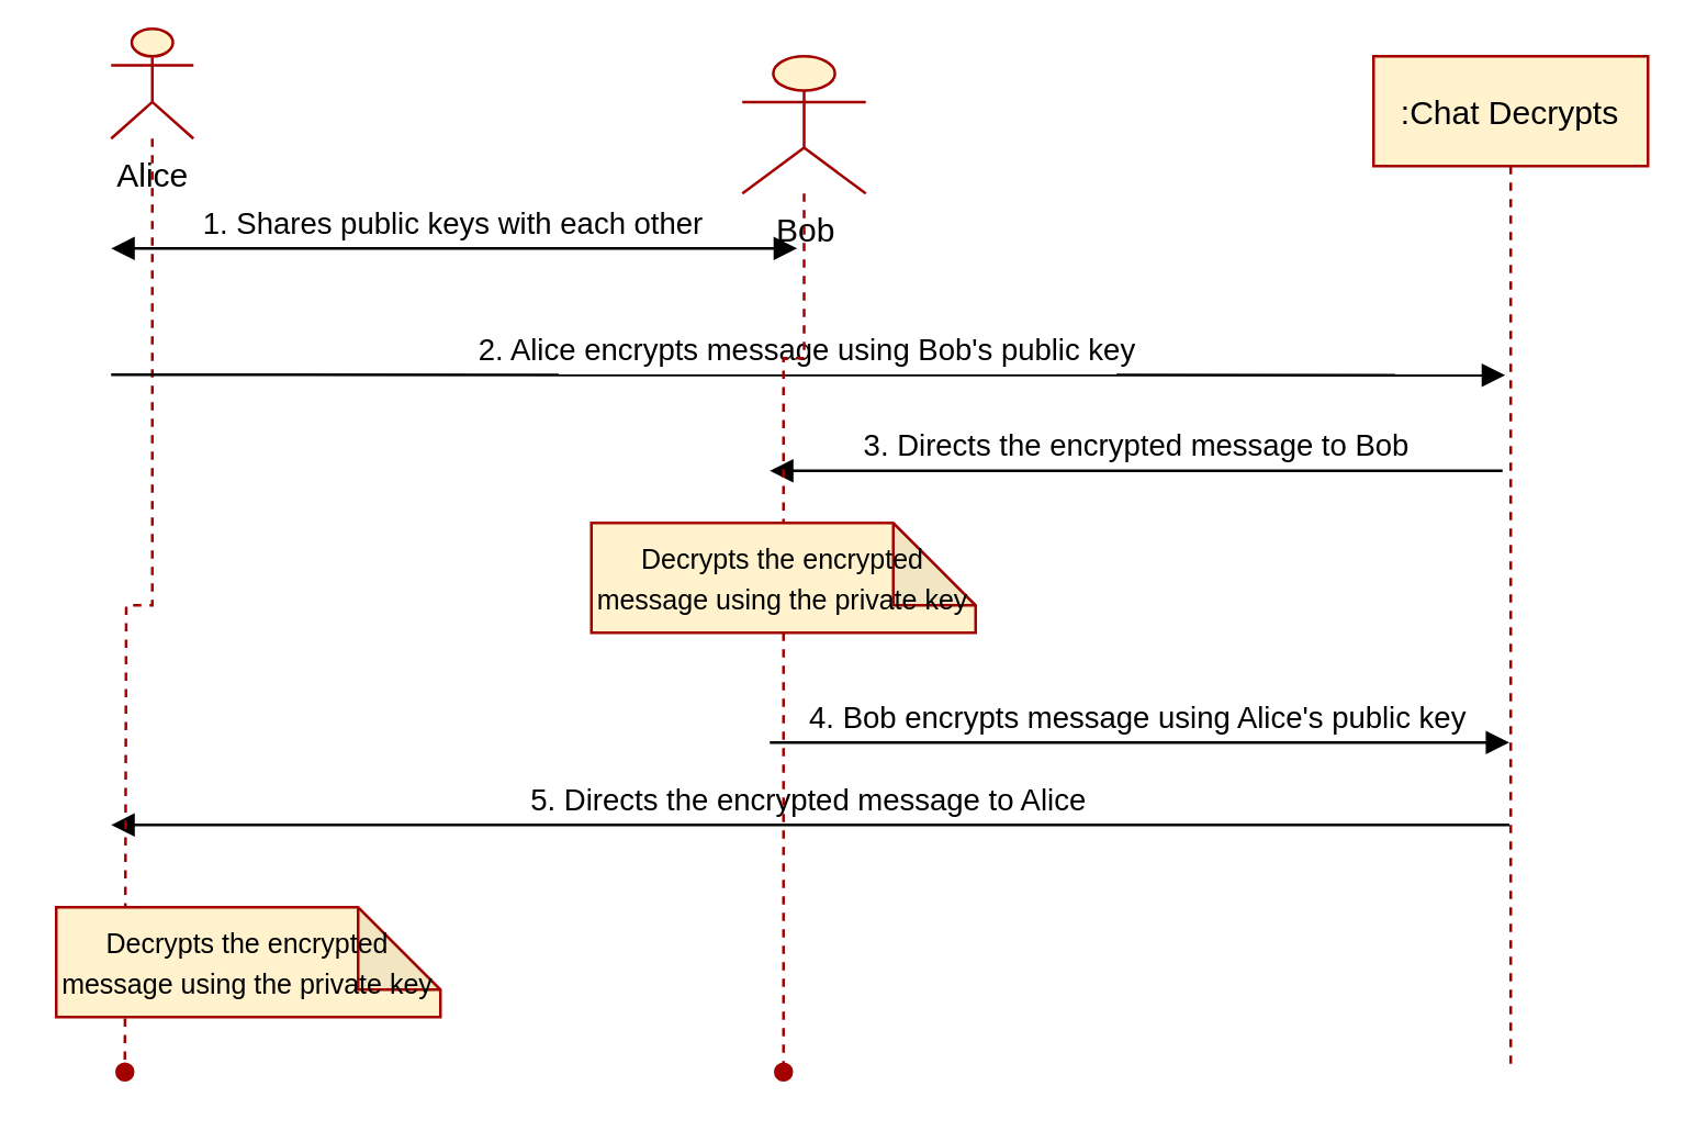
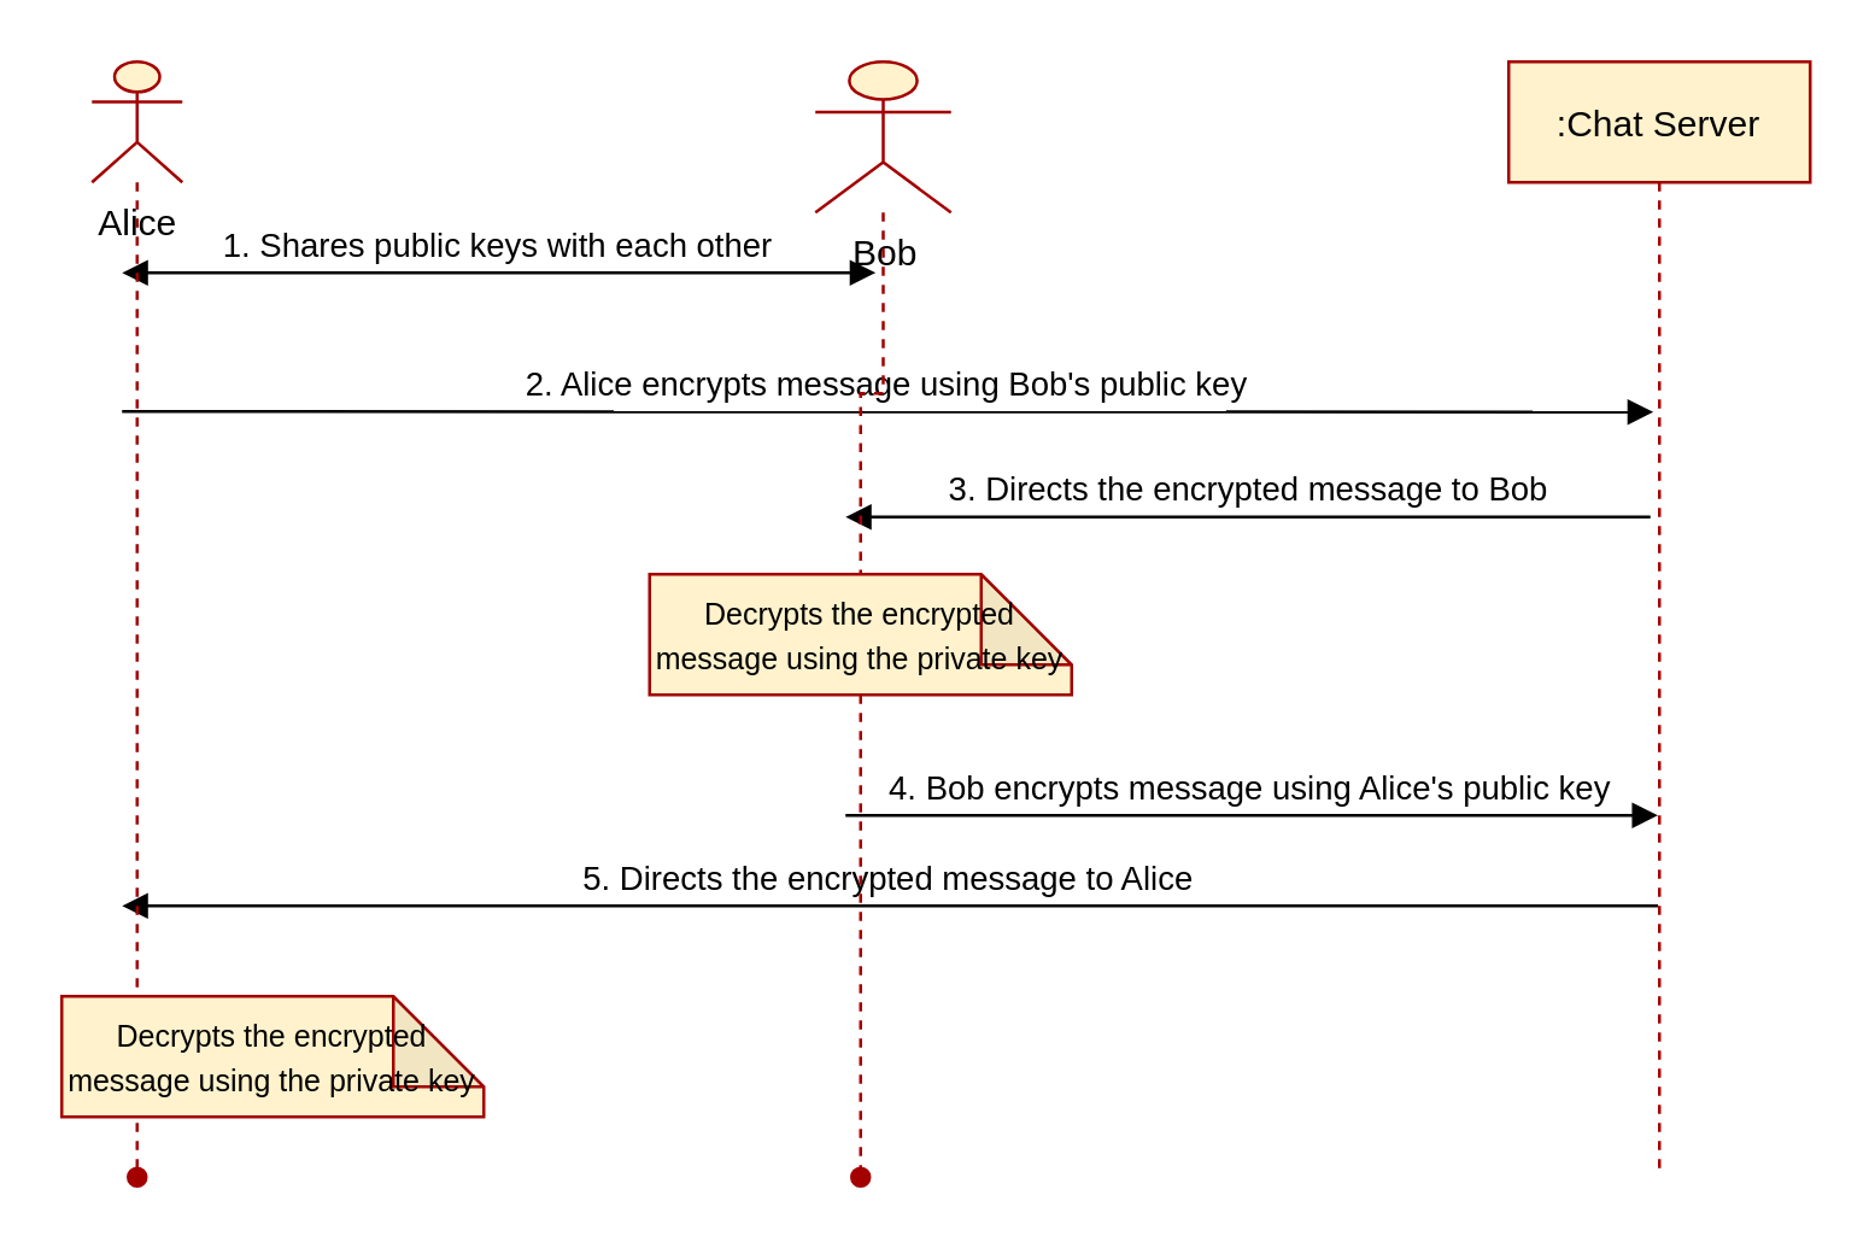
- <mxCell id="9" value="Alice" style="shape=umlActor;verticalLabelPosition=bottom;verticalAlign=top;html=1;outlineConnect=0;fillColor=#fff2cc;strokeColor=#A30000;" vertex="1" parent="1"><mxGeometry x="40" y="10" width="30" height="40" as="geometry" /></mxCell>
+ <mxCell id="9" value="Alice" style="shape=umlActor;verticalLabelPosition=bottom;verticalAlign=top;html=1;outlineConnect=0;fillColor=#fff2cc;strokeColor=#A30000;" vertex="1" parent="1"><mxGeometry x="30" y="20" width="30" height="40" as="geometry" /></mxCell>
- <mxCell id="2" value=":Chat Decrypts" style="shape=umlLifeline;perimeter=lifelinePerimeter;container=1;collapsible=0;recursiveResize=0;rounded=0;shadow=0;strokeWidth=1;fillColor=#fff2cc;strokeColor=#A30000;" parent="1" vertex="1"><mxGeometry x="500" y="20" width="100" height="370" as="geometry" /></mxCell>
+ <mxCell id="2" value=":Chat Server" style="shape=umlLifeline;perimeter=lifelinePerimeter;container=1;collapsible=0;recursiveResize=0;rounded=0;shadow=0;strokeWidth=1;fillColor=#fff2cc;strokeColor=#A30000;" parent="1" vertex="1"><mxGeometry x="500" y="20" width="100" height="370" as="geometry" /></mxCell>
